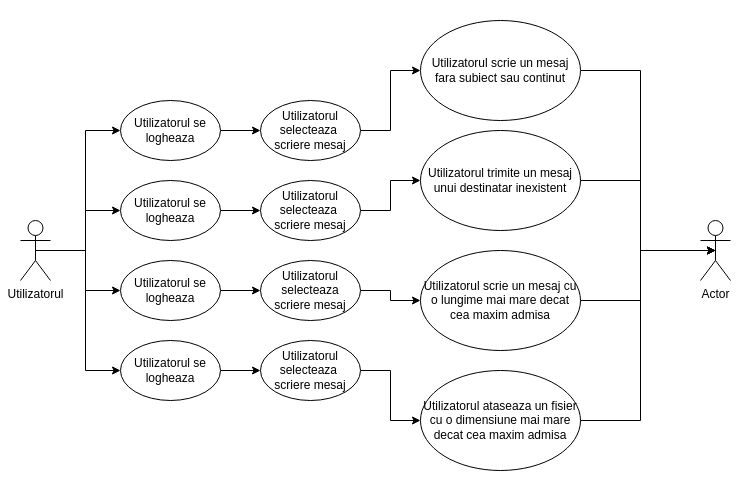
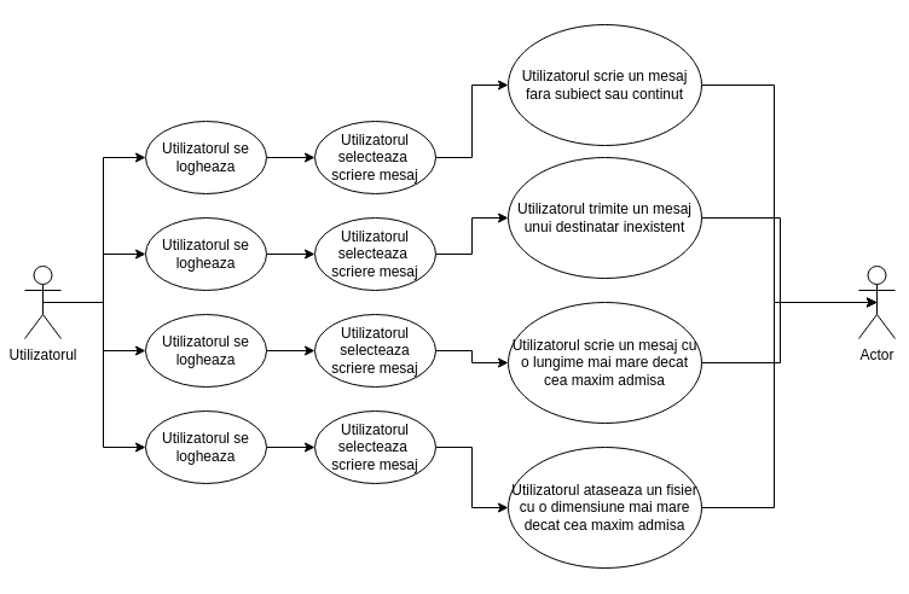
- <mxCell id="31" value="Actor" style="shape=umlActor;verticalLabelPosition=bottom;labelBackgroundColor=#ffffff;verticalAlign=top;html=1;outlineConnect=0;" vertex="1" parent="1"><mxGeometry x="700" y="220" width="30" height="60" as="geometry" /></mxCell>
+ <mxCell id="31" value="Actor" style="shape=umlActor;verticalLabelPosition=bottom;labelBackgroundColor=#ffffff;verticalAlign=top;html=1;outlineConnect=0;" vertex="1" parent="1"><mxGeometry x="710" y="220" width="30" height="60" as="geometry" /></mxCell>
